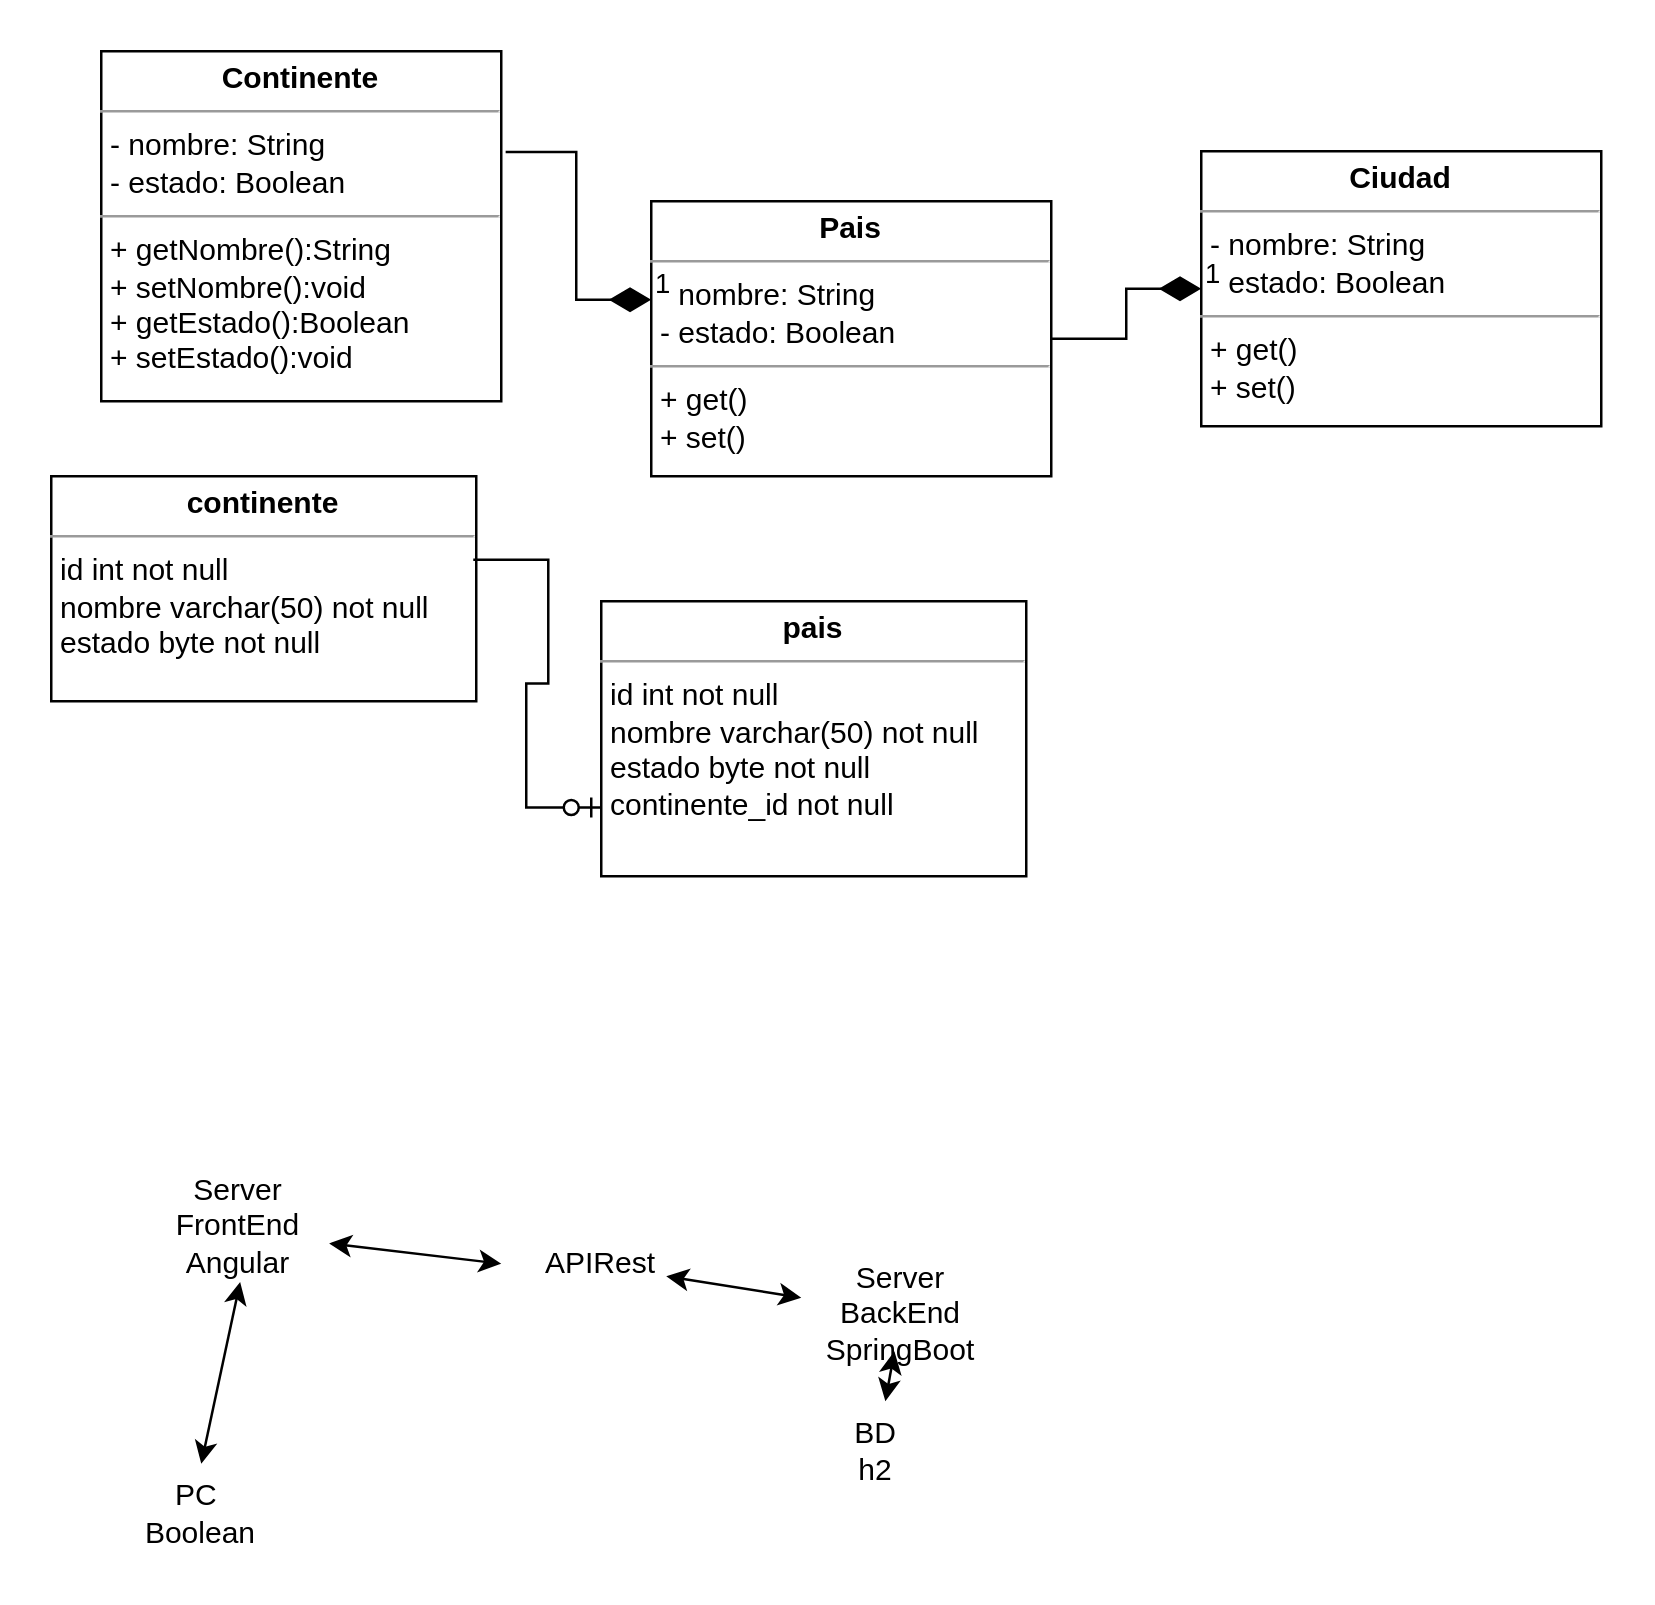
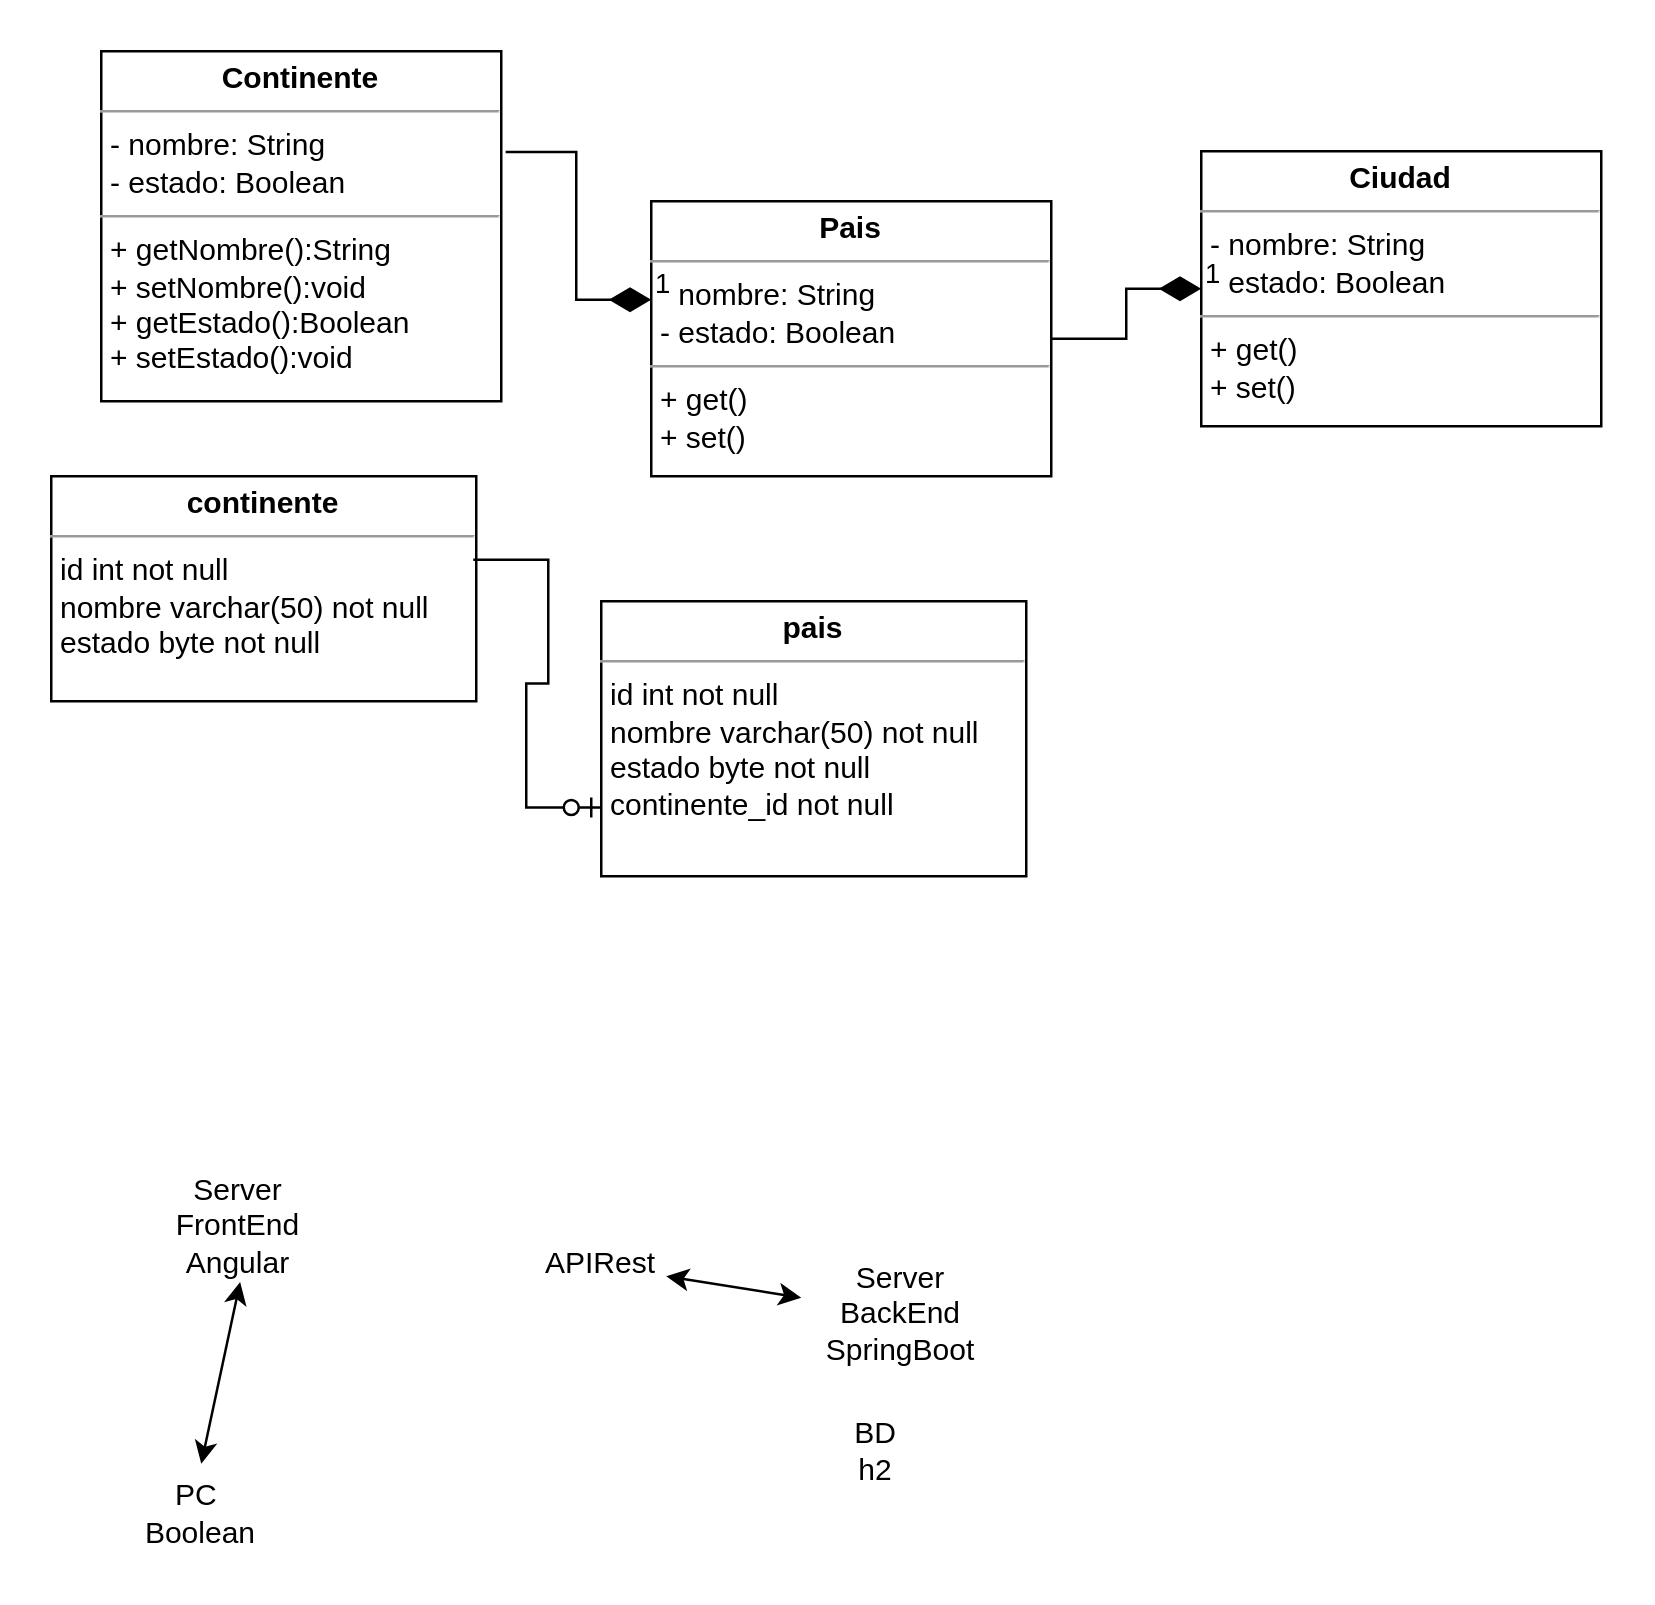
- <mxCell id="14" value="" style="endArrow=classic;startArrow=classic;html=1;rounded=0;exitX=0.952;exitY=0.729;exitDx=0;exitDy=0;exitPerimeter=0;entryX=0;entryY=0.5;entryDx=0;entryDy=0;" edge="1" parent="1" source="11" target="13"><mxGeometry width="50" height="50" relative="1" as="geometry"><mxPoint x="190" y="578" as="sourcePoint" /><mxPoint x="200" y="500" as="targetPoint" /></mxGeometry></mxCell>
- <mxCell id="18" value="" style="endArrow=classic;startArrow=classic;html=1;rounded=0;" edge="1" parent="1" source="15" target="17"><mxGeometry width="50" height="50" relative="1" as="geometry"><mxPoint x="313" y="557" as="sourcePoint" /><mxPoint x="367" y="560" as="targetPoint" /></mxGeometry></mxCell>
